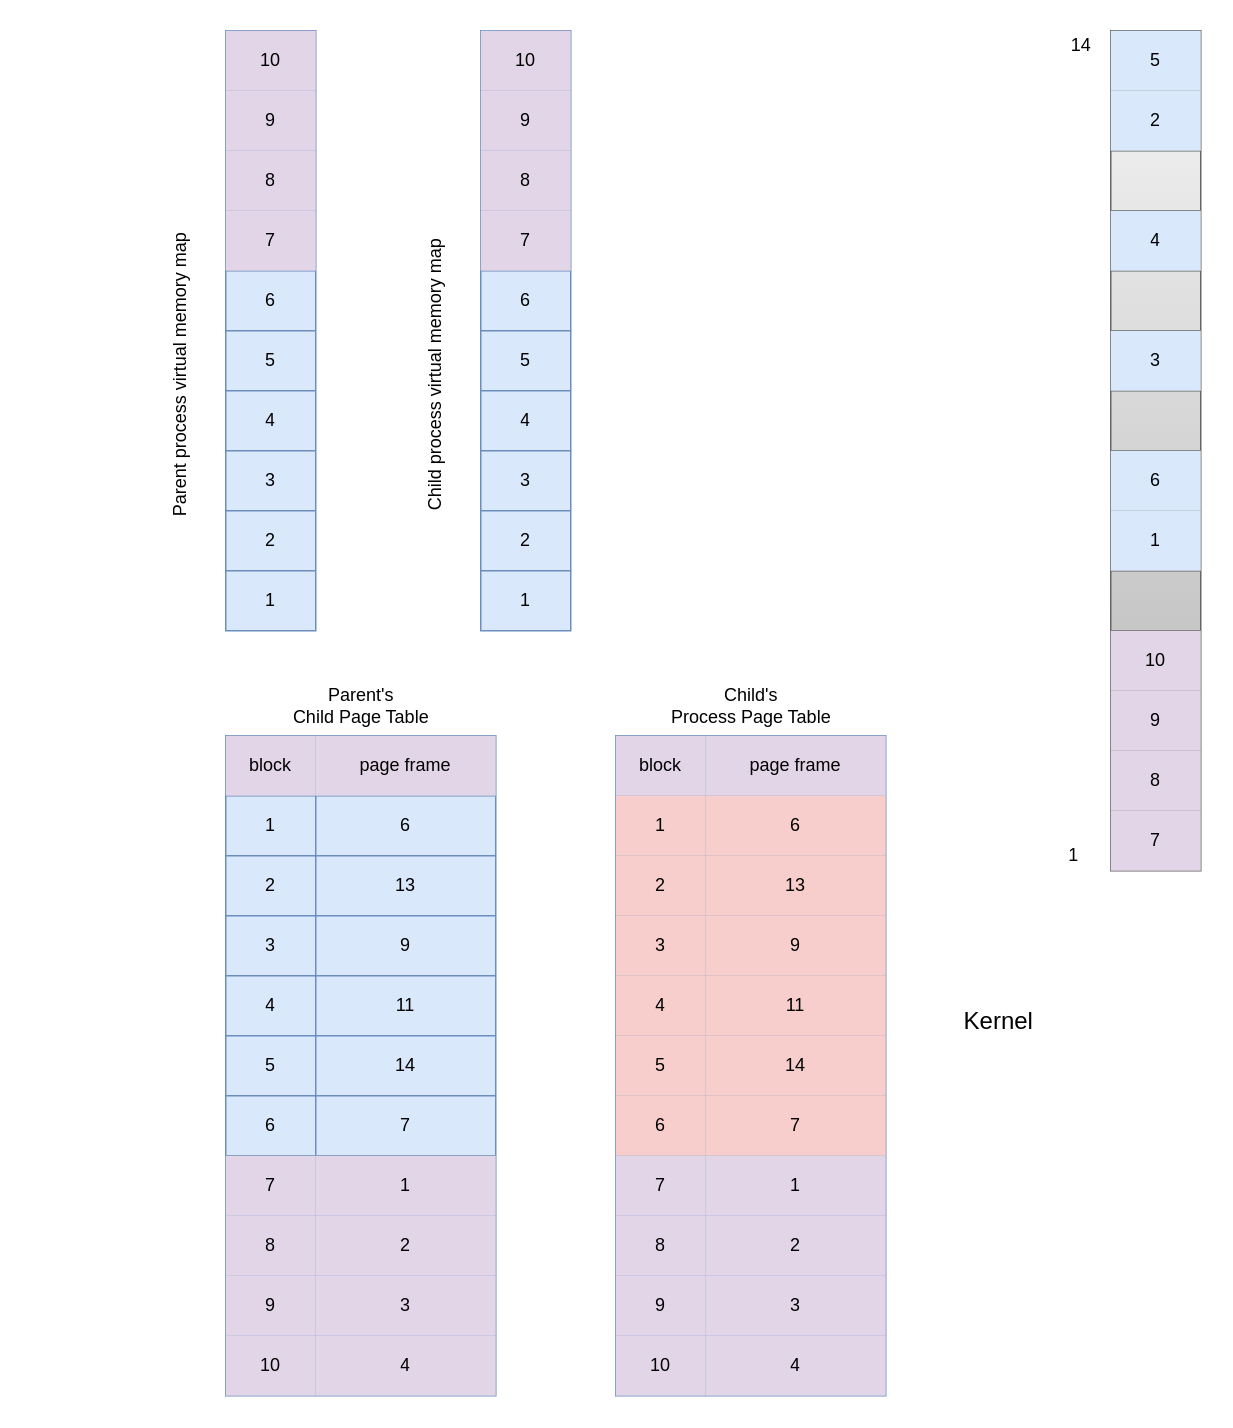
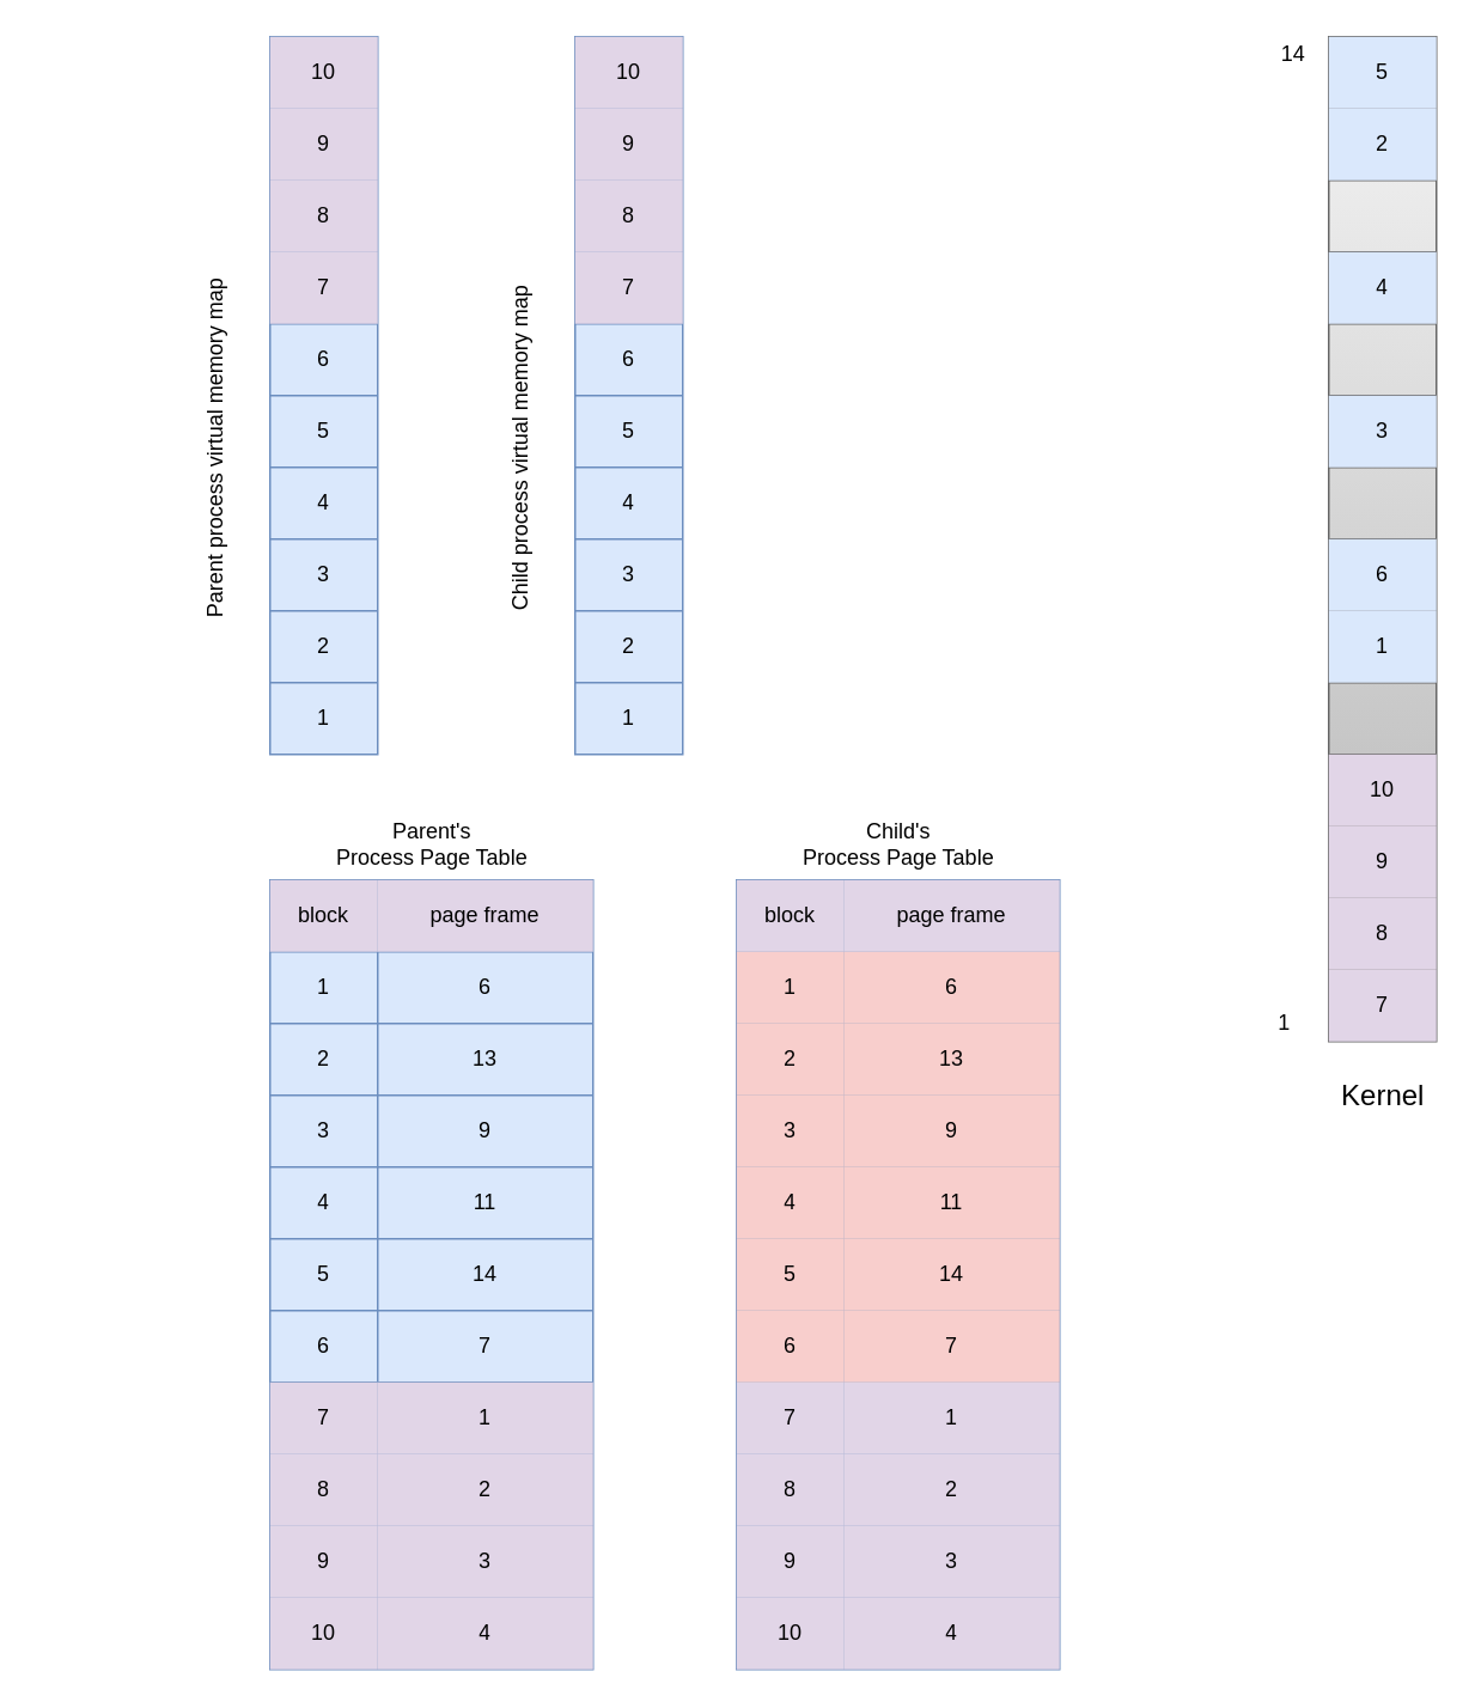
- <mxCell id="107" value="Parent's&lt;br&gt;Child Page Table" style="text;html=1;align=center;verticalAlign=middle;resizable=0;points=[];autosize=1;" vertex="1" parent="1"><mxGeometry x="180" y="455" width="120" height="30" as="geometry" /></mxCell>
+ <mxCell id="107" value="Parent's&lt;br&gt;Process Page Table" style="text;html=1;align=center;verticalAlign=middle;resizable=0;points=[];autosize=1;" vertex="1" parent="1"><mxGeometry x="180" y="455" width="120" height="30" as="geometry" /></mxCell>
- <mxCell id="108" value="&lt;font style=&quot;font-size: 16px&quot;&gt;Kernel&lt;/font&gt;" style="text;html=1;align=center;verticalAlign=middle;resizable=0;points=[];autosize=1;" vertex="1" parent="1"><mxGeometry x="635" y="670" width="60" height="20" as="geometry" /></mxCell>
+ <mxCell id="108" value="&lt;font style=&quot;font-size: 16px&quot;&gt;Kernel&lt;/font&gt;" style="text;html=1;align=center;verticalAlign=middle;resizable=0;points=[];autosize=1;" vertex="1" parent="1"><mxGeometry x="740" y="600" width="60" height="20" as="geometry" /></mxCell>
